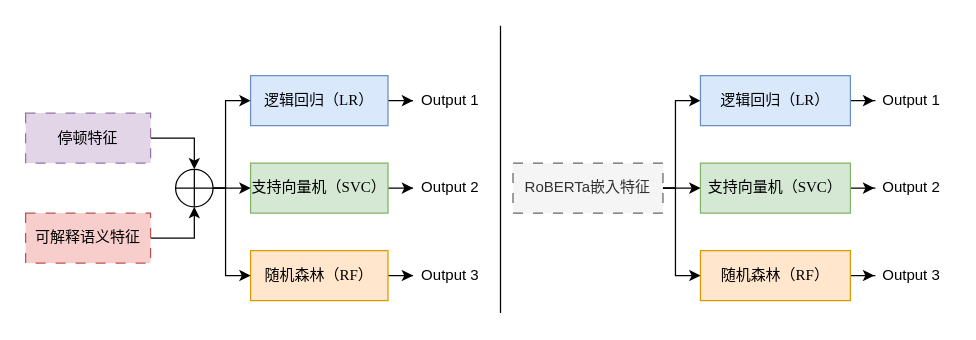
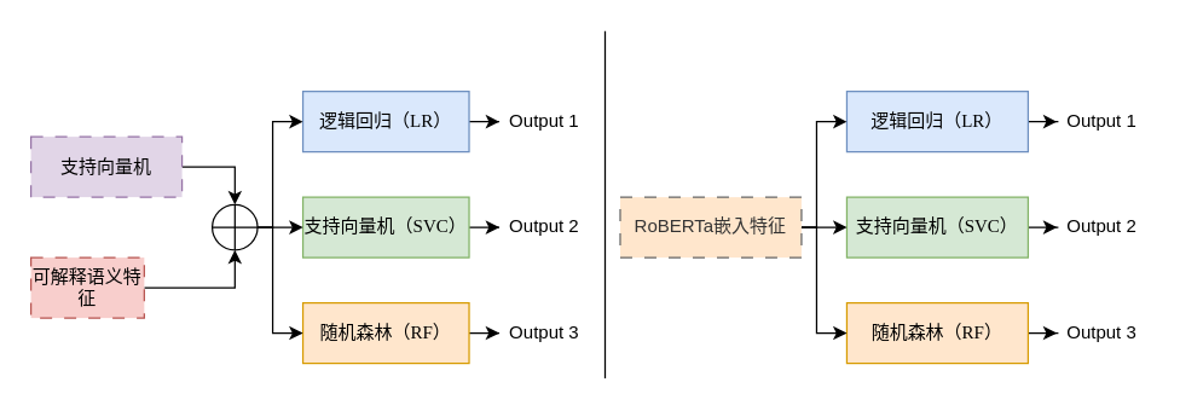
- <mxCell id="9" value="停顿特征" style="rounded=0;whiteSpace=wrap;html=1;dashed=1;dashPattern=8 8;fillColor=#e1d5e7;strokeColor=#9673a6;" vertex="1" parent="1"><mxGeometry x="20" y="90" width="100" height="40" as="geometry" /></mxCell>
+ <mxCell id="9" value="支持向量机" style="rounded=0;whiteSpace=wrap;html=1;dashed=1;dashPattern=8 8;fillColor=#e1d5e7;strokeColor=#9673a6;" vertex="1" parent="1"><mxGeometry x="20" y="90" width="100" height="40" as="geometry" /></mxCell>
- <mxCell id="22" value="RoBERTa嵌入特征" style="rounded=0;whiteSpace=wrap;html=1;dashed=1;dashPattern=8 8;fillColor=#f5f5f5;strokeColor=#666666;fontColor=#333333;" vertex="1" parent="1"><mxGeometry x="410" y="130" width="120" height="40" as="geometry" /></mxCell>
+ <mxCell id="22" value="RoBERTa嵌入特征" style="rounded=0;whiteSpace=wrap;html=1;dashed=1;dashPattern=8 8;fillColor=#ffe6cc;strokeColor=#666666;fontColor=#333333;" vertex="1" parent="1"><mxGeometry x="410" y="130" width="120" height="40" as="geometry" /></mxCell>
- <mxCell id="11" value="可解释语义特征" style="rounded=0;whiteSpace=wrap;html=1;dashed=1;dashPattern=8 8;fillColor=#f8cecc;strokeColor=#b85450;" vertex="1" parent="1"><mxGeometry x="20" y="170" width="100" height="40" as="geometry" /></mxCell>
+ <mxCell id="11" value="可解释语义特征" style="rounded=0;whiteSpace=wrap;html=1;dashed=1;dashPattern=8 8;fillColor=#f8cecc;strokeColor=#b85450;" vertex="1" parent="1"><mxGeometry x="20" y="170" width="75" height="40" as="geometry" /></mxCell>
